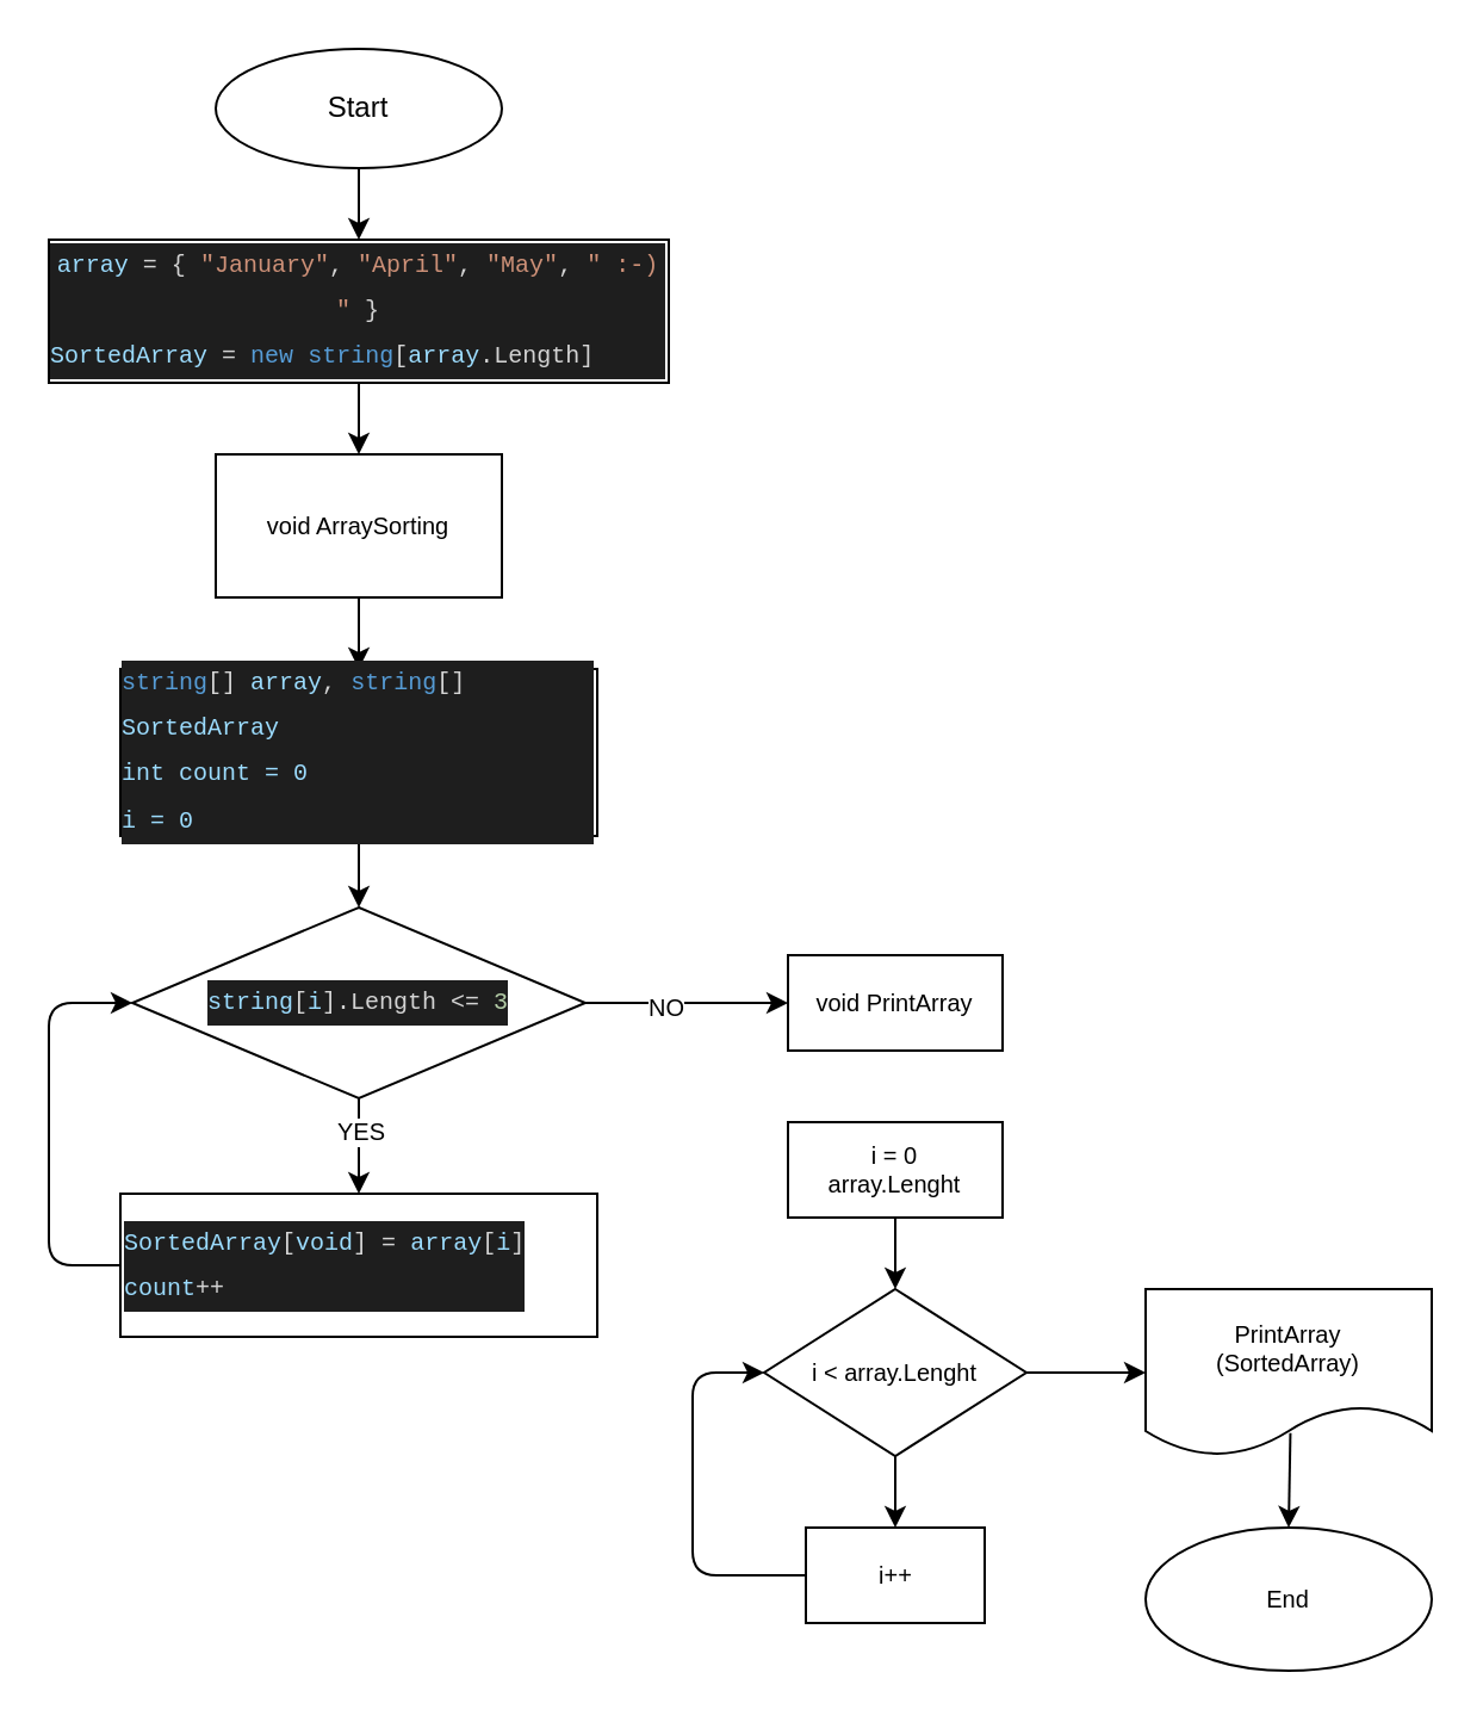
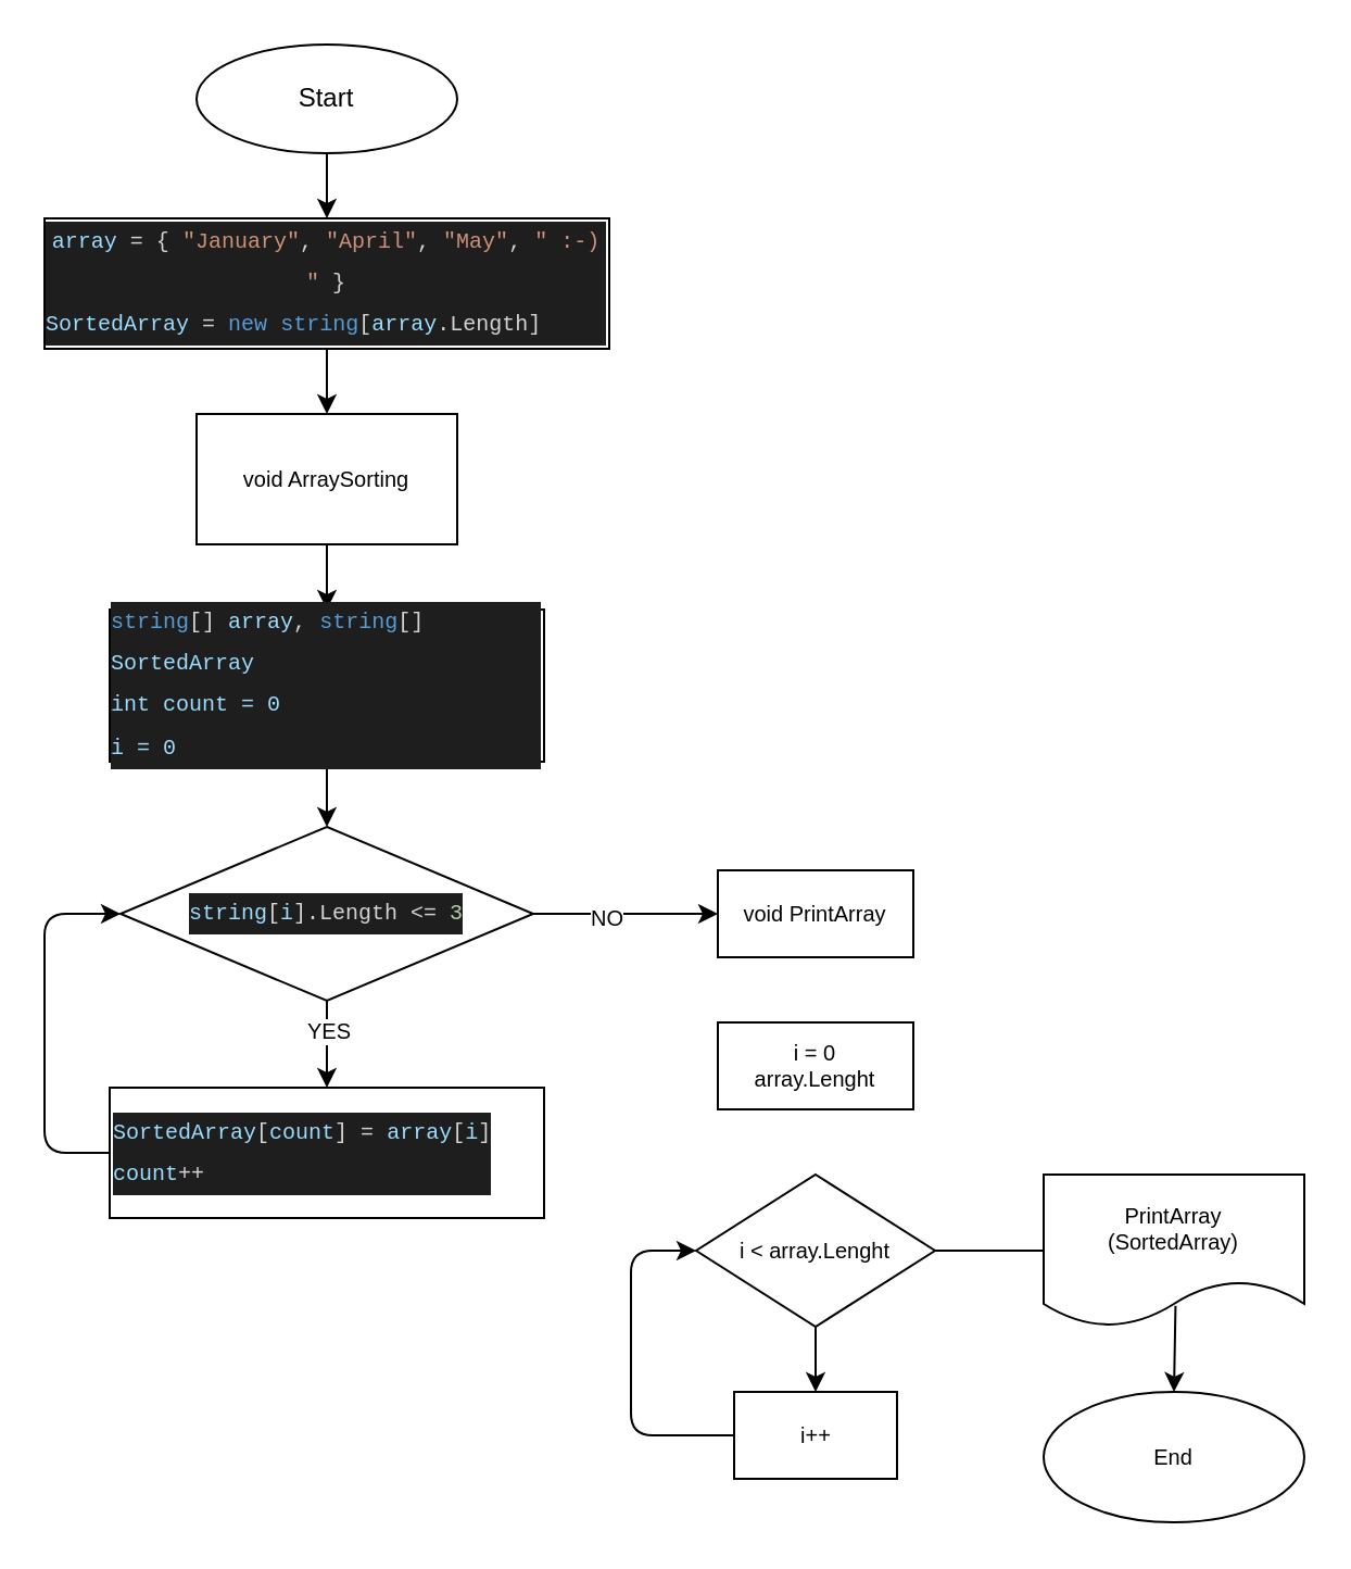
- <mxCell id="18" value="" style="edgeStyle=none;html=1;fontSize=10;" edge="1" parent="1" source="19" target="22"><mxGeometry relative="1" as="geometry" /></mxCell>
- <mxCell id="11" value="&lt;div style=&quot;color: rgb(212 , 212 , 212) ; background-color: rgb(30 , 30 , 30) ; font-family: &amp;#34;consolas&amp;#34; , &amp;#34;courier new&amp;#34; , monospace ; line-height: 19px&quot;&gt;&lt;div&gt;&lt;span style=&quot;color: #9cdcfe&quot;&gt;SortedArray&lt;/span&gt;[&lt;span style=&quot;color: #9cdcfe&quot;&gt;void&lt;/span&gt;] = &lt;span style=&quot;color: #9cdcfe&quot;&gt;array&lt;/span&gt;[&lt;span style=&quot;color: #9cdcfe&quot;&gt;i&lt;/span&gt;]&lt;/div&gt;&lt;div&gt;&lt;span style=&quot;color: #9cdcfe&quot;&gt;count&lt;/span&gt;++&lt;/div&gt;&lt;/div&gt;" style="rounded=0;whiteSpace=wrap;html=1;fontSize=10;align=left;" vertex="1" parent="1"><mxGeometry x="50" y="500" width="200" height="60" as="geometry" /></mxCell>
+ <mxCell id="11" value="&lt;div style=&quot;color: rgb(212 , 212 , 212) ; background-color: rgb(30 , 30 , 30) ; font-family: &amp;#34;consolas&amp;#34; , &amp;#34;courier new&amp;#34; , monospace ; line-height: 19px&quot;&gt;&lt;div&gt;&lt;span style=&quot;color: #9cdcfe&quot;&gt;SortedArray&lt;/span&gt;[&lt;span style=&quot;color: #9cdcfe&quot;&gt;count&lt;/span&gt;] = &lt;span style=&quot;color: #9cdcfe&quot;&gt;array&lt;/span&gt;[&lt;span style=&quot;color: #9cdcfe&quot;&gt;i&lt;/span&gt;]&lt;/div&gt;&lt;div&gt;&lt;span style=&quot;color: #9cdcfe&quot;&gt;count&lt;/span&gt;++&lt;/div&gt;&lt;/div&gt;" style="rounded=0;whiteSpace=wrap;html=1;fontSize=10;align=left;" vertex="1" parent="1"><mxGeometry x="50" y="500" width="200" height="60" as="geometry" /></mxCell>
- <mxCell id="21" value="" style="edgeStyle=none;html=1;fontSize=10;exitX=1;exitY=0.5;exitDx=0;exitDy=0;" edge="1" parent="1" source="22" target="26"><mxGeometry relative="1" as="geometry" /></mxCell>
+ <mxCell id="21" value="" style="edgeStyle=none;html=1;fontSize=10;exitX=1;exitY=0.5;exitDx=0;exitDy=0;endArrow=none;" edge="1" parent="1" source="22" target="26"><mxGeometry relative="1" as="geometry" /></mxCell>
